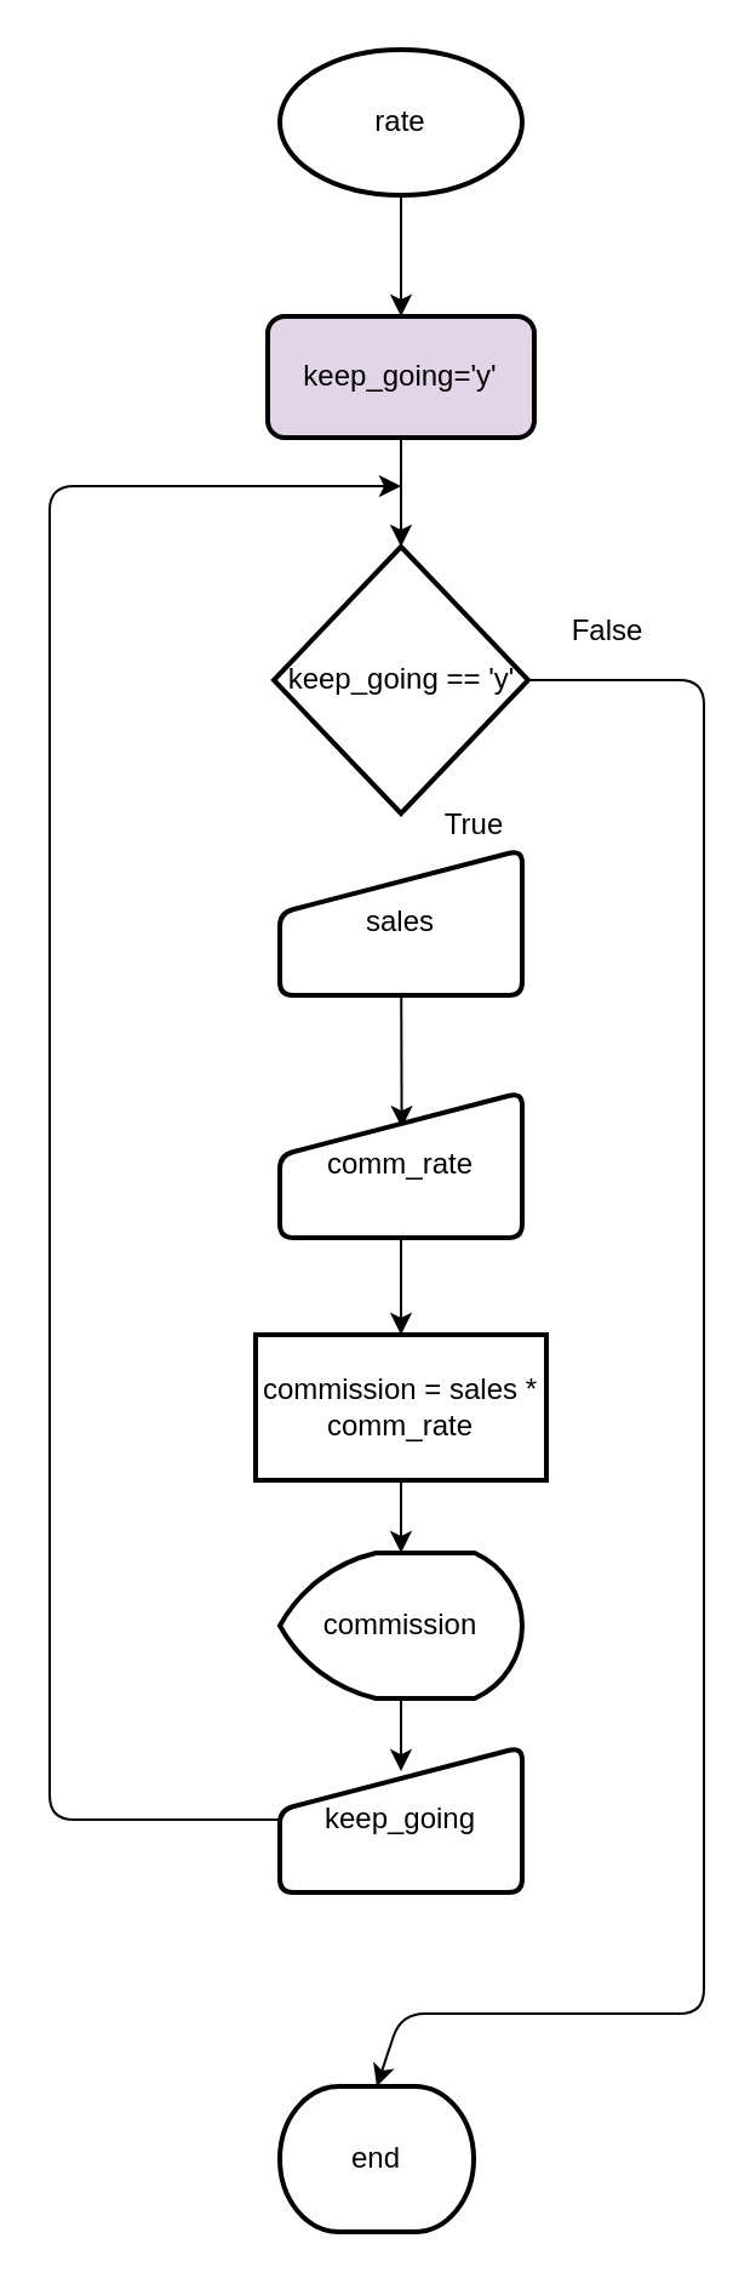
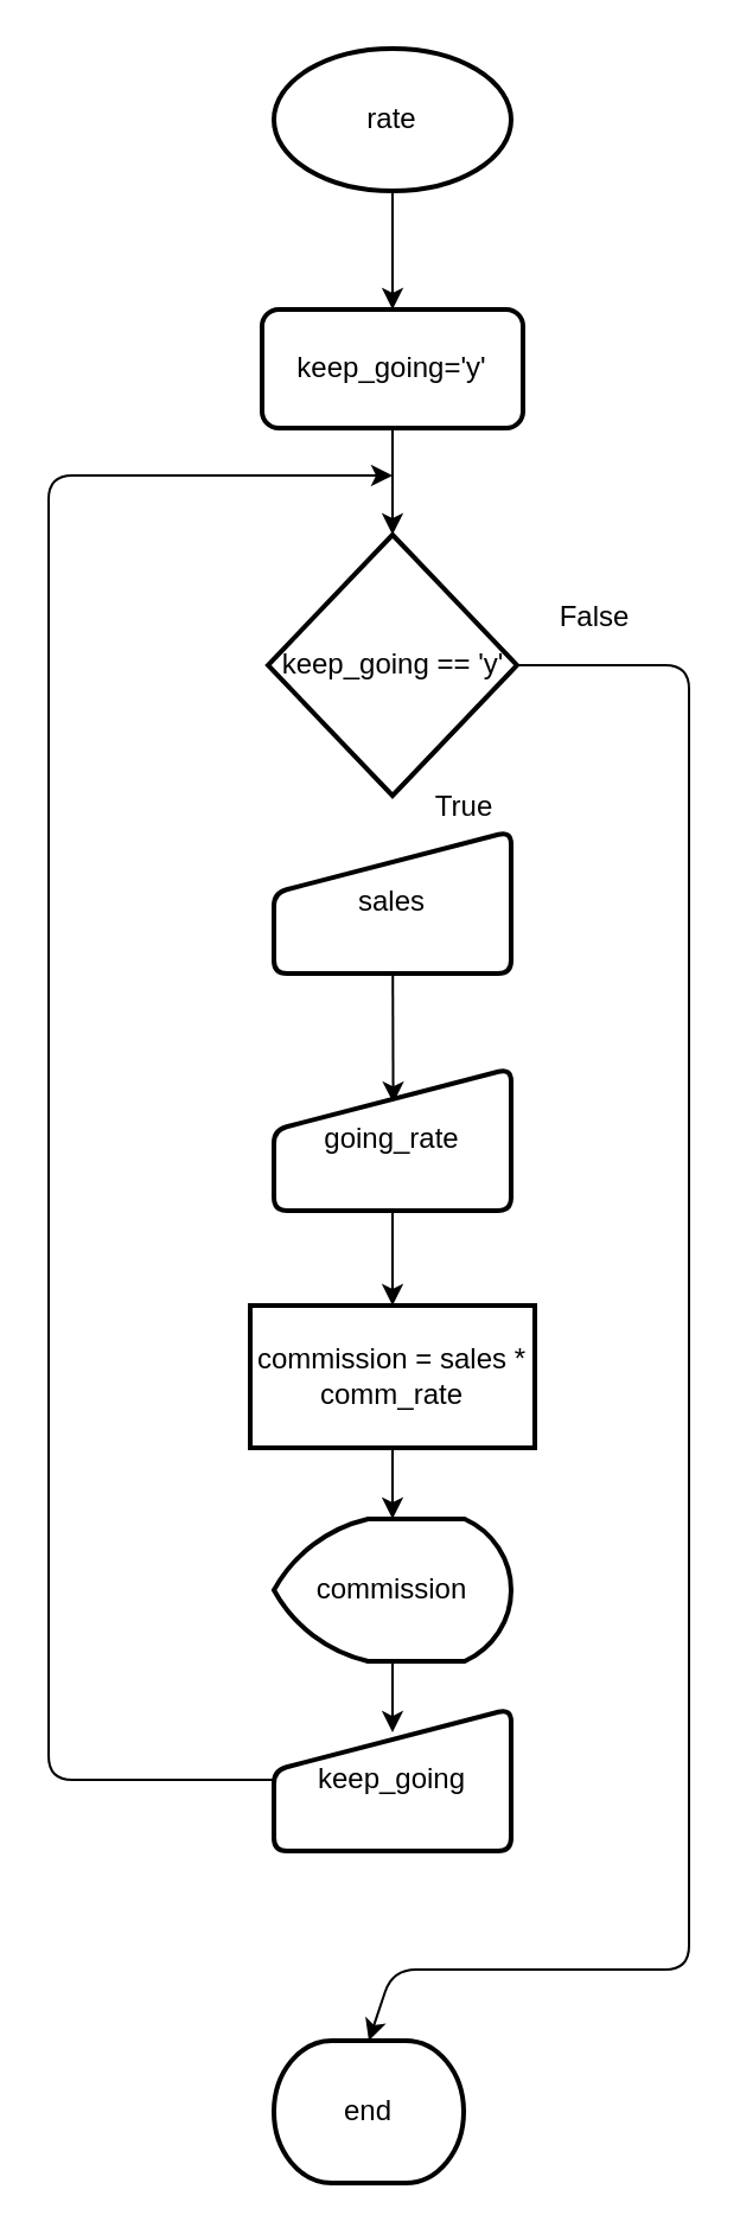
- <mxCell id="8" value="keep_going='y'" style="rounded=1;whiteSpace=wrap;html=1;absoluteArcSize=1;arcSize=14;strokeWidth=2;fillColor=#e1d5e7;" vertex="1" parent="1"><mxGeometry x="110" y="130" width="110" height="50" as="geometry" /></mxCell>
+ <mxCell id="8" value="keep_going='y'" style="rounded=1;whiteSpace=wrap;html=1;absoluteArcSize=1;arcSize=14;strokeWidth=2;" vertex="1" parent="1"><mxGeometry x="110" y="130" width="110" height="50" as="geometry" /></mxCell>
- <mxCell id="14" value="comm_rate" style="html=1;strokeWidth=2;shape=manualInput;whiteSpace=wrap;rounded=1;size=26;arcSize=11;" vertex="1" parent="1"><mxGeometry x="115" y="450" width="100" height="60" as="geometry" /></mxCell>
+ <mxCell id="14" value="going_rate" style="html=1;strokeWidth=2;shape=manualInput;whiteSpace=wrap;rounded=1;size=26;arcSize=11;" vertex="1" parent="1"><mxGeometry x="115" y="450" width="100" height="60" as="geometry" /></mxCell>
